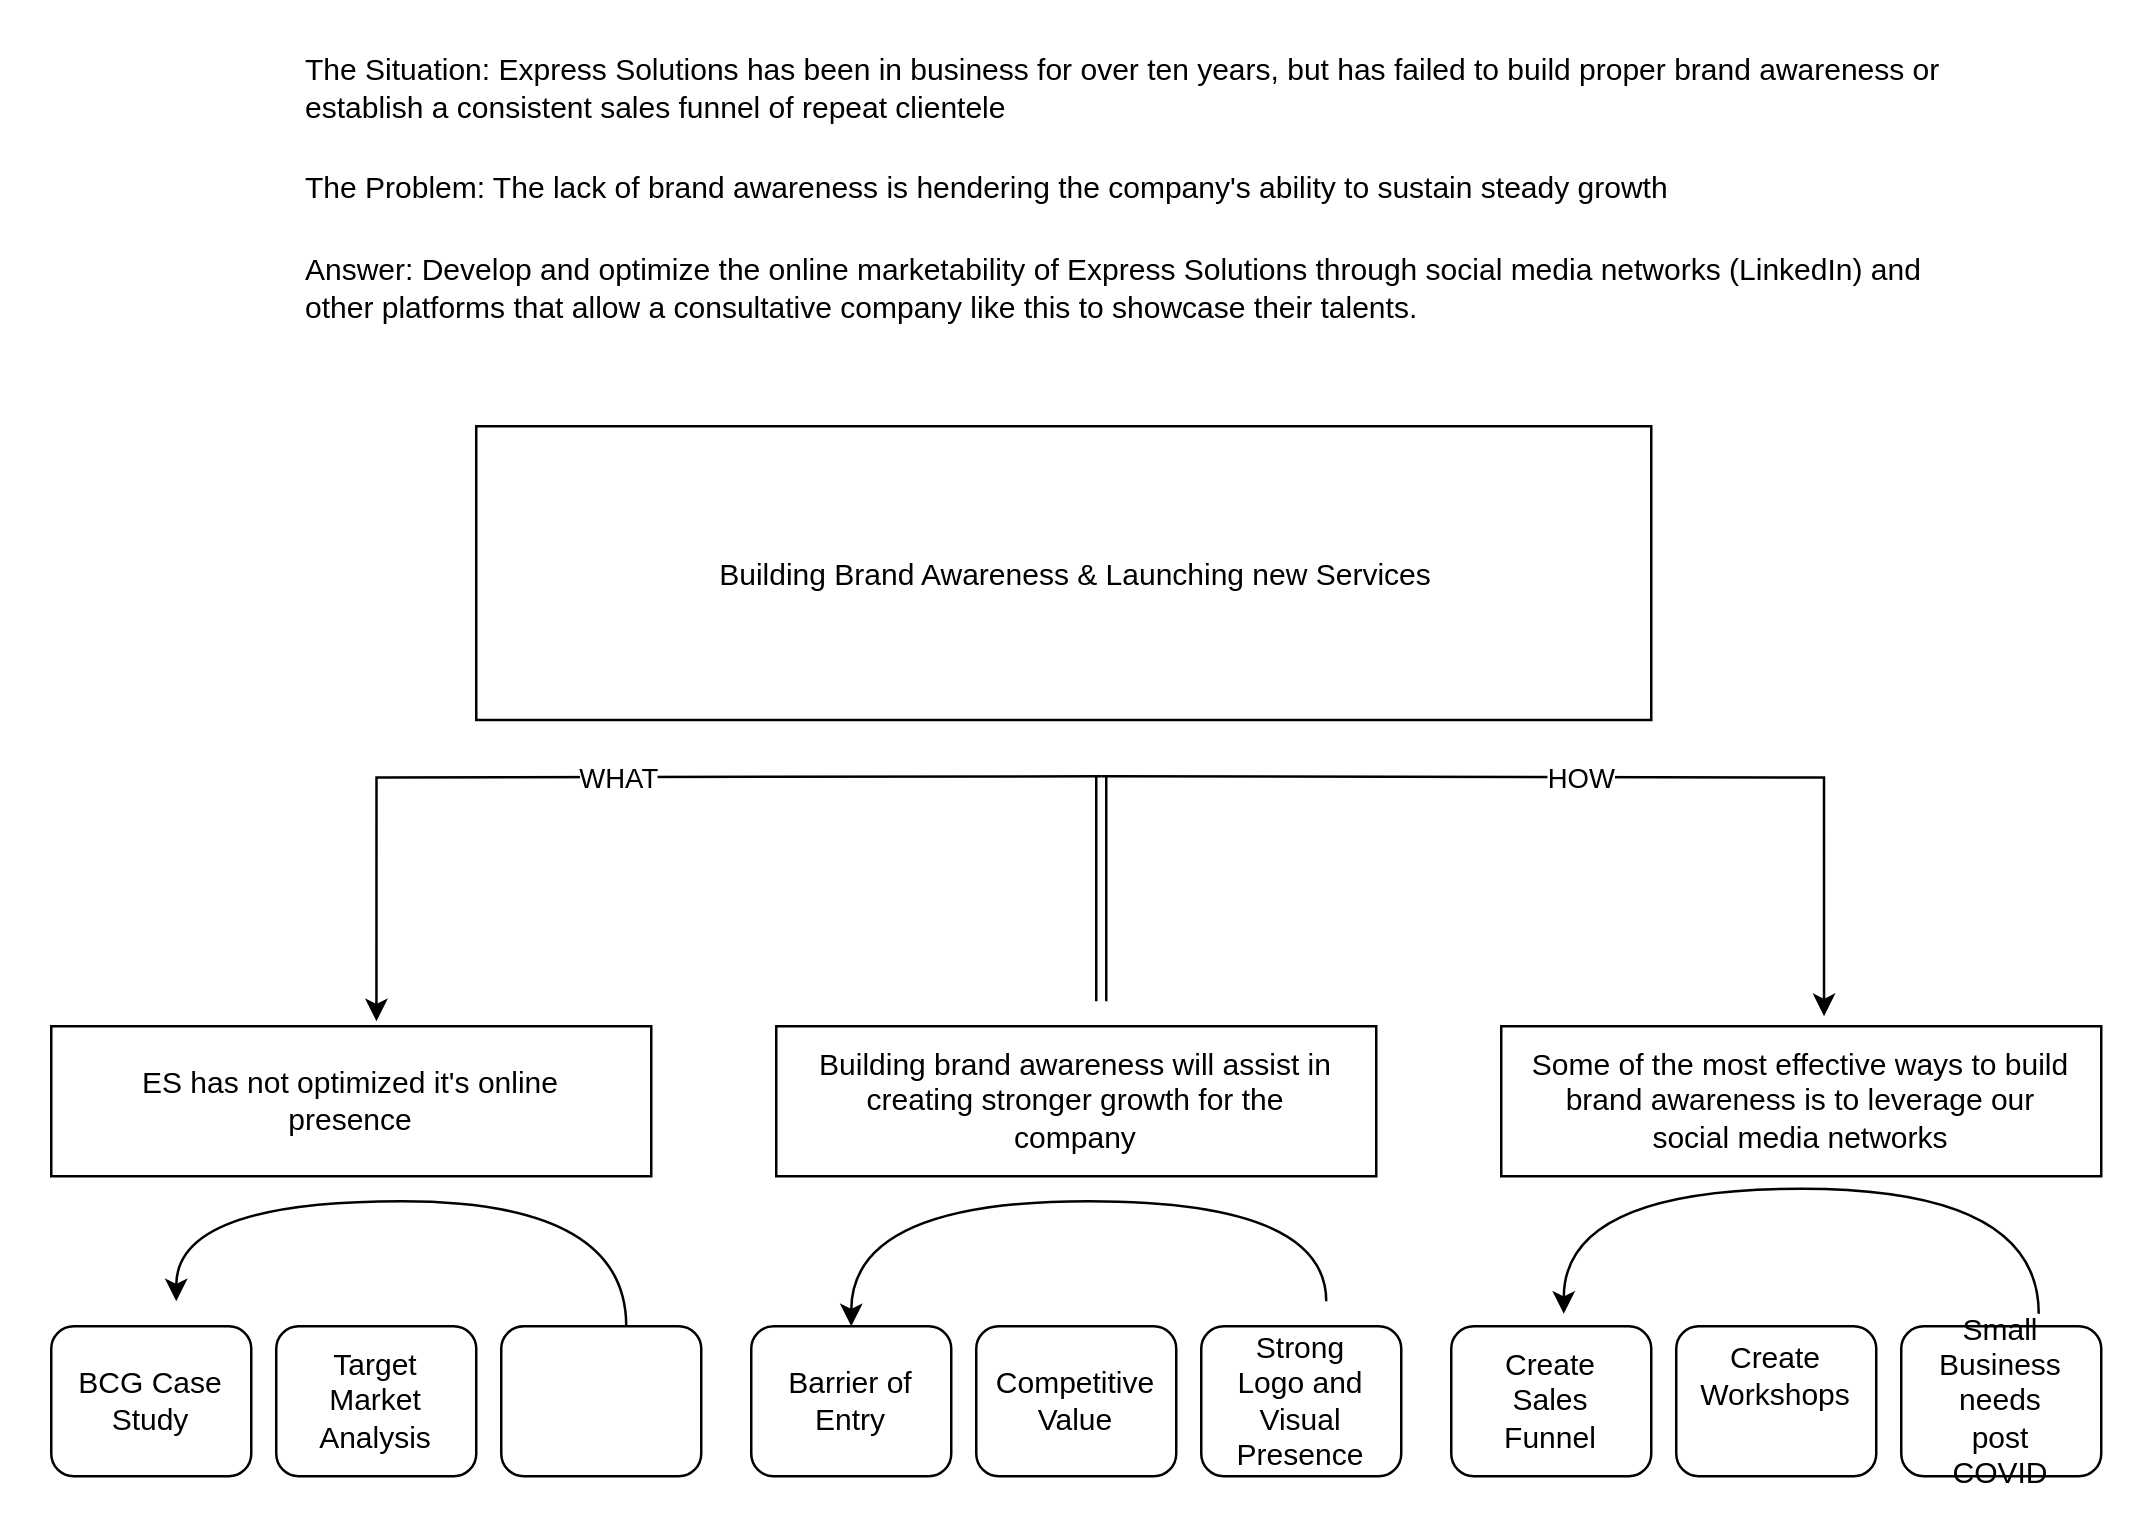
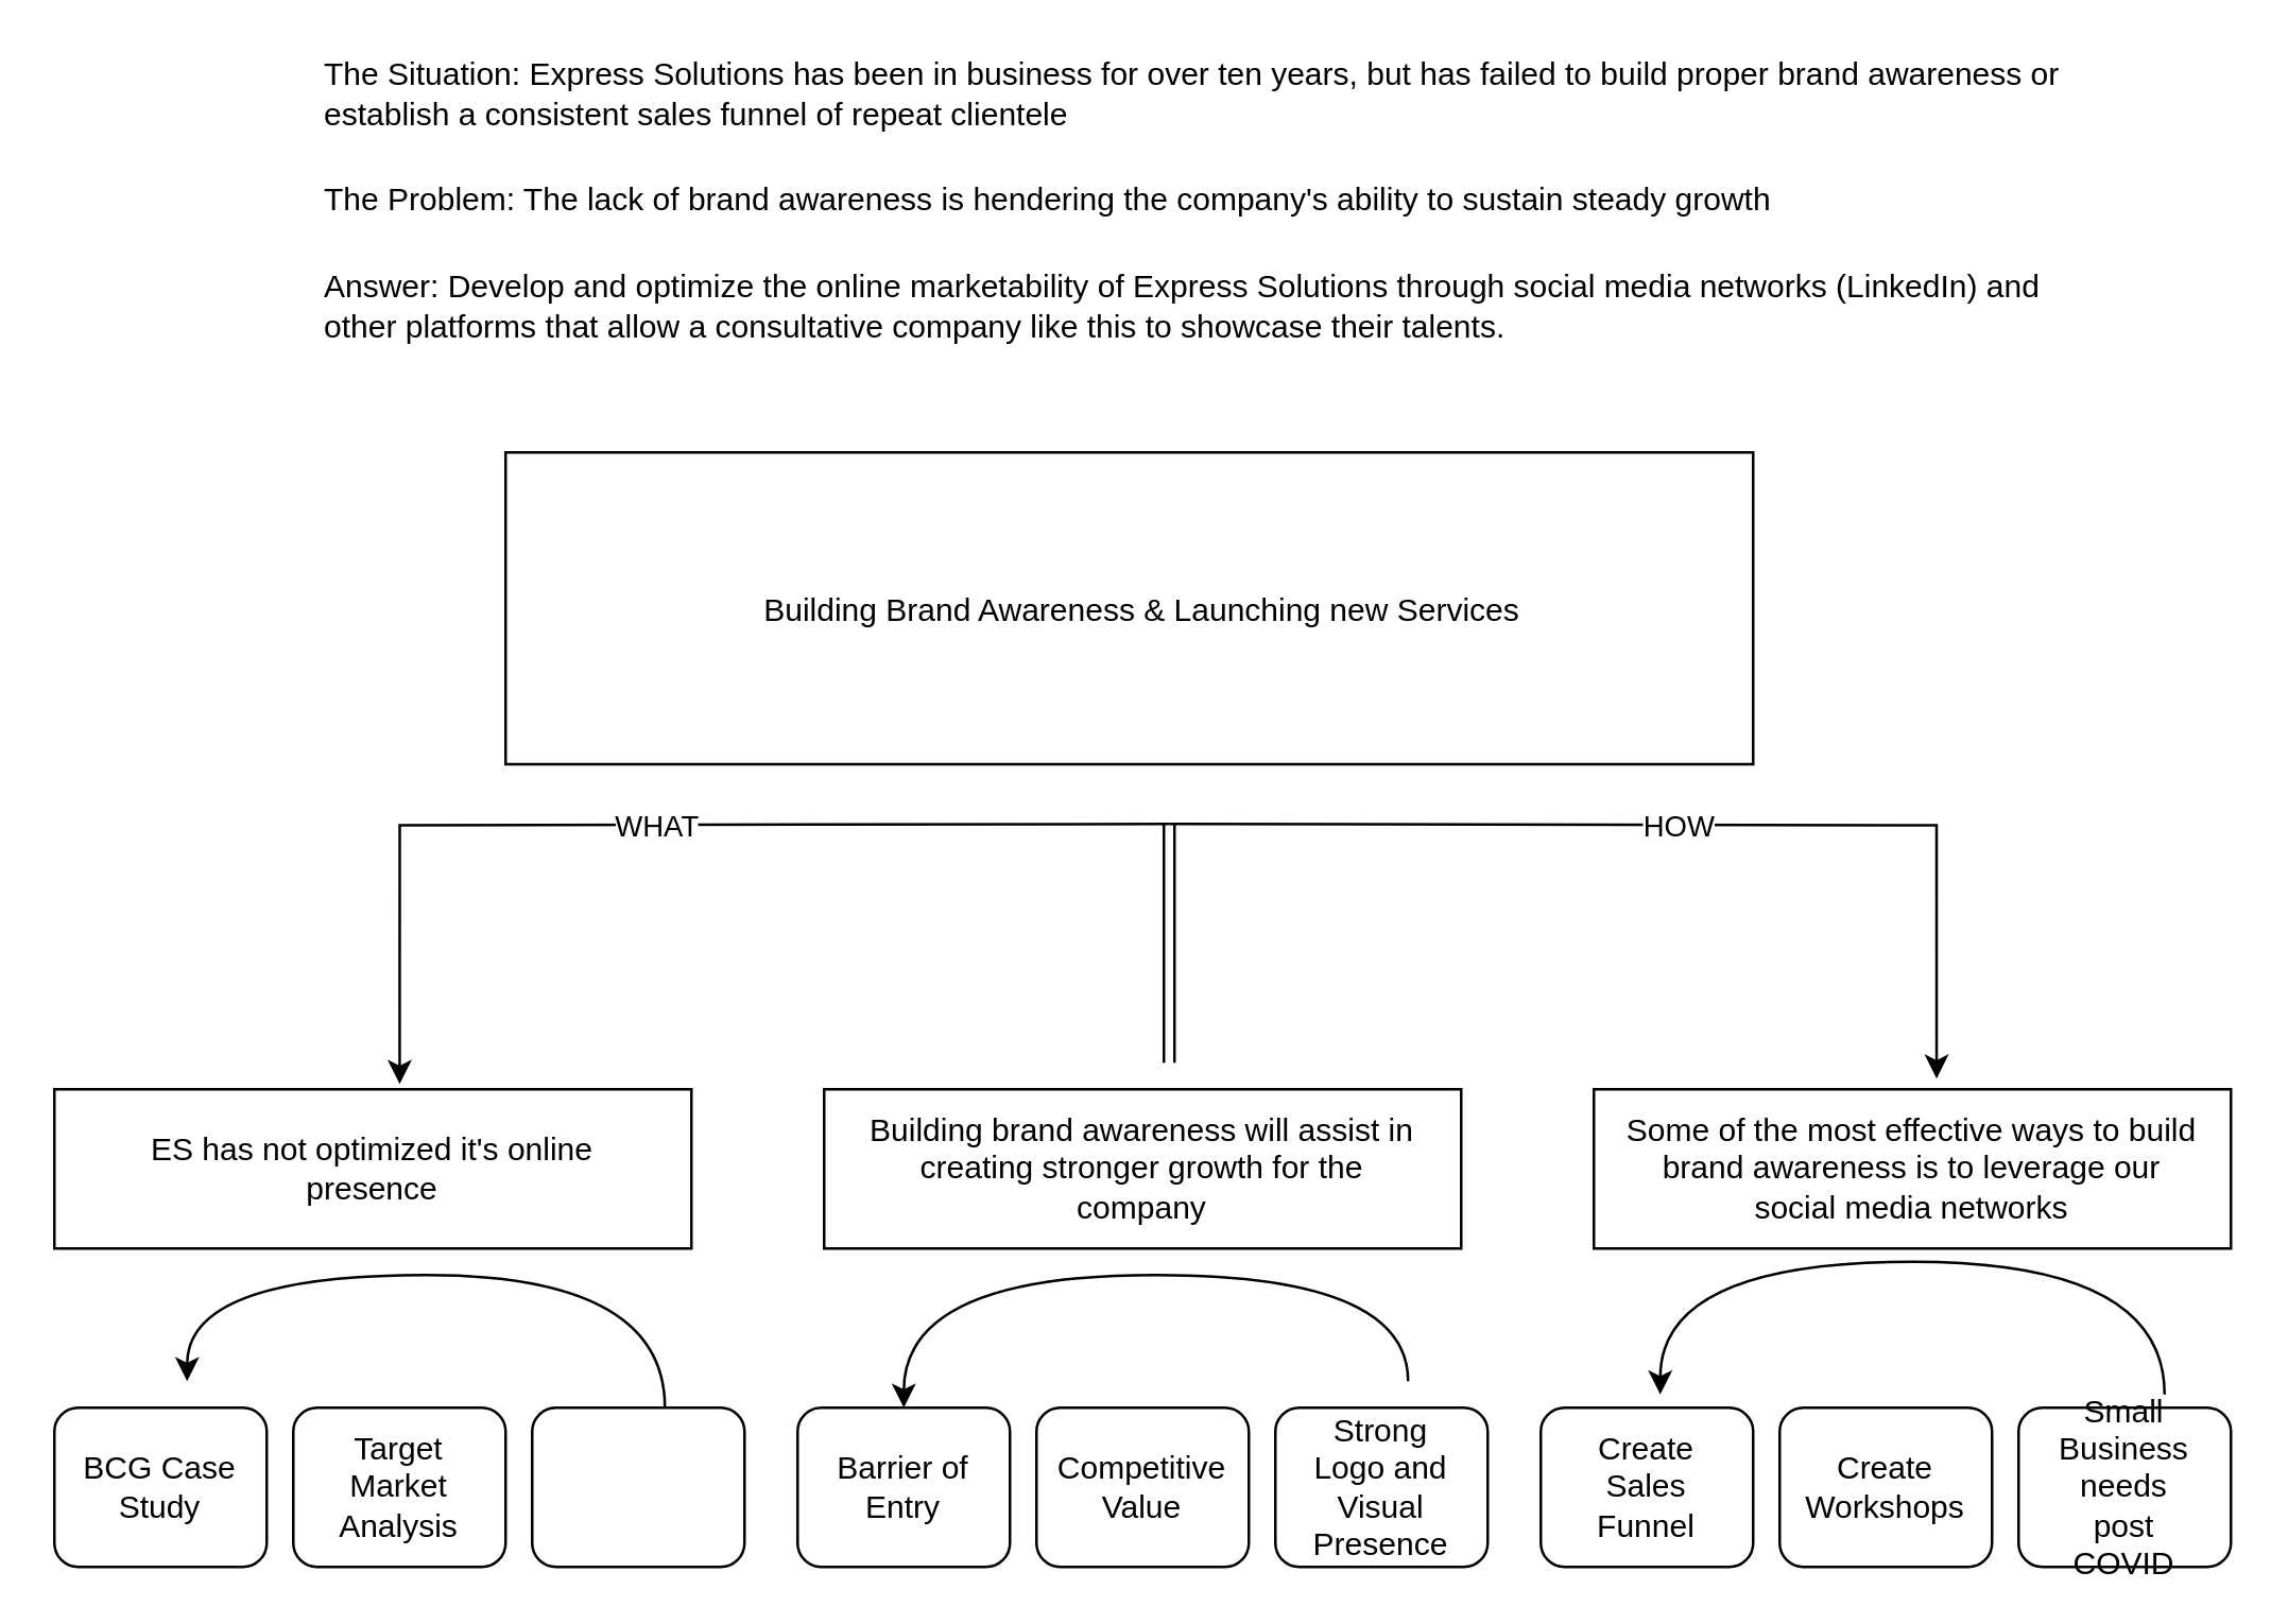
- <mxCell id="28" value="Create Workshops" style="text;html=1;strokeColor=none;fillColor=none;align=center;verticalAlign=middle;whiteSpace=wrap;rounded=0;" vertex="1" parent="1"><mxGeometry x="680" y="535" width="60" height="30" as="geometry" /></mxCell>
+ <mxCell id="28" value="Create Workshops" style="text;html=1;strokeColor=none;fillColor=none;align=center;verticalAlign=middle;whiteSpace=wrap;rounded=0;" vertex="1" parent="1"><mxGeometry x="680" y="545" width="60" height="30" as="geometry" /></mxCell>
